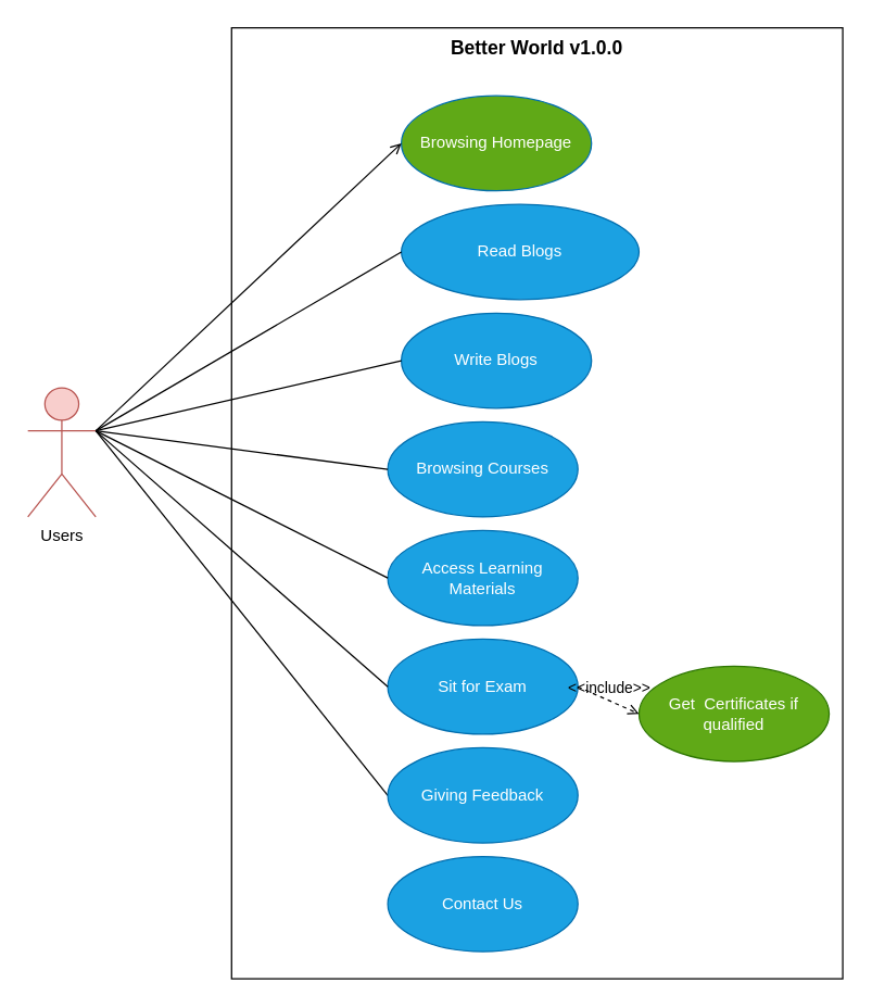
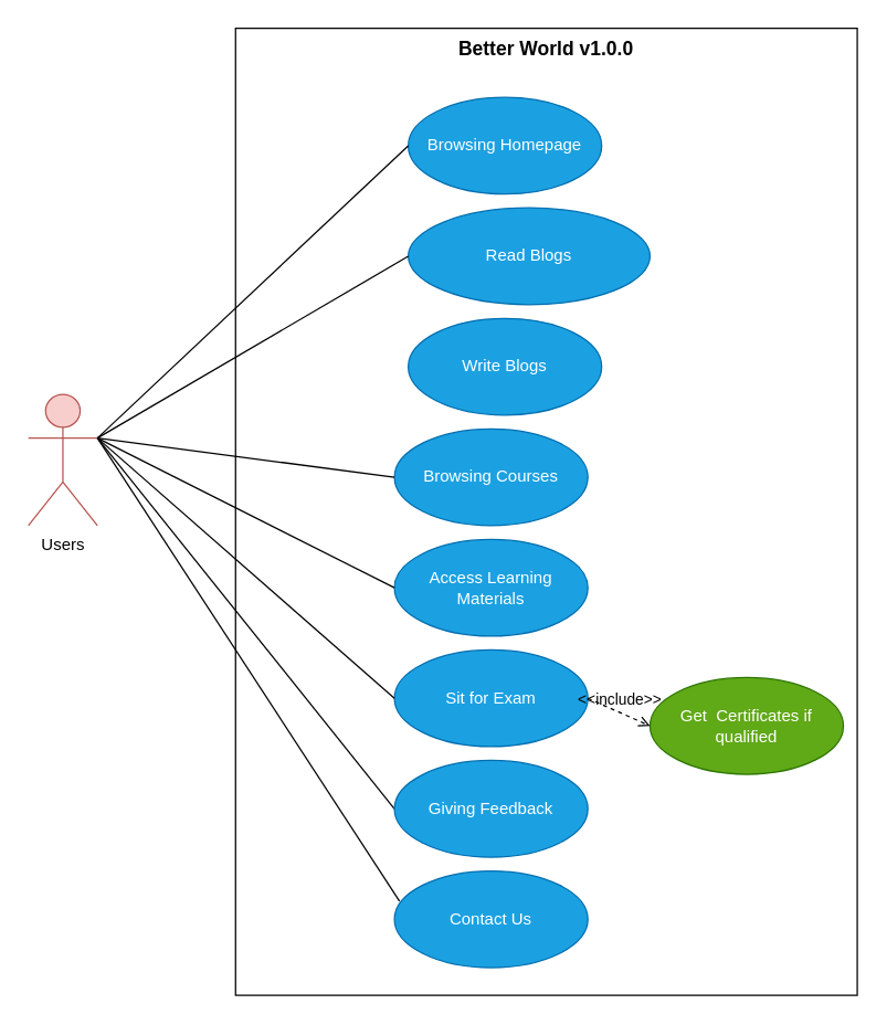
- <mxCell id="5" value="Browsing Homepage" style="ellipse;whiteSpace=wrap;html=1;fillColor=#60a917;fontColor=#ffffff;strokeColor=#006EAF;" parent="1" vertex="1"><mxGeometry x="295" y="70" width="140" height="70" as="geometry" /></mxCell>
+ <mxCell id="5" value="Browsing Homepage" style="ellipse;whiteSpace=wrap;html=1;fillColor=#1ba1e2;fontColor=#ffffff;strokeColor=#006EAF;" parent="1" vertex="1"><mxGeometry x="295" y="70" width="140" height="70" as="geometry" /></mxCell>
- <mxCell id="10" value="" style="edgeStyle=none;html=1;endArrow=open;verticalAlign=bottom;exitX=1;exitY=0.333;exitDx=0;exitDy=0;exitPerimeter=0;entryX=0;entryY=0.5;entryDx=0;entryDy=0;" parent="1" source="4" target="5" edge="1"><mxGeometry width="160" relative="1" as="geometry"><mxPoint x="270" y="390" as="sourcePoint" /><mxPoint x="430" y="390" as="targetPoint" /></mxGeometry></mxCell>
+ <mxCell id="10" value="" style="edgeStyle=none;html=1;endArrow=none;verticalAlign=bottom;exitX=1;exitY=0.333;exitDx=0;exitDy=0;exitPerimeter=0;entryX=0;entryY=0.5;entryDx=0;entryDy=0;" parent="1" source="4" target="5" edge="1"><mxGeometry width="160" relative="1" as="geometry"><mxPoint x="270" y="390" as="sourcePoint" /><mxPoint x="430" y="390" as="targetPoint" /></mxGeometry></mxCell>
- <mxCell id="13" value="" style="edgeStyle=none;html=1;endArrow=none;verticalAlign=bottom;exitX=1;exitY=0.333;exitDx=0;exitDy=0;exitPerimeter=0;entryX=0;entryY=0.5;entryDx=0;entryDy=0;" parent="1" source="4" target="3" edge="1"><mxGeometry width="160" relative="1" as="geometry"><mxPoint x="270" y="390" as="sourcePoint" /><mxPoint x="430" y="390" as="targetPoint" /></mxGeometry></mxCell>
+ <mxCell id="15" value="" style="edgeStyle=none;html=1;endArrow=none;verticalAlign=bottom;exitX=1;exitY=0.333;exitDx=0;exitDy=0;exitPerimeter=0;entryX=0.026;entryY=0.312;entryDx=0;entryDy=0;entryPerimeter=0;" parent="1" source="4" target="7" edge="1"><mxGeometry width="160" relative="1" as="geometry"><mxPoint x="50" y="380" as="sourcePoint" /><mxPoint x="210" y="380" as="targetPoint" /></mxGeometry></mxCell>
